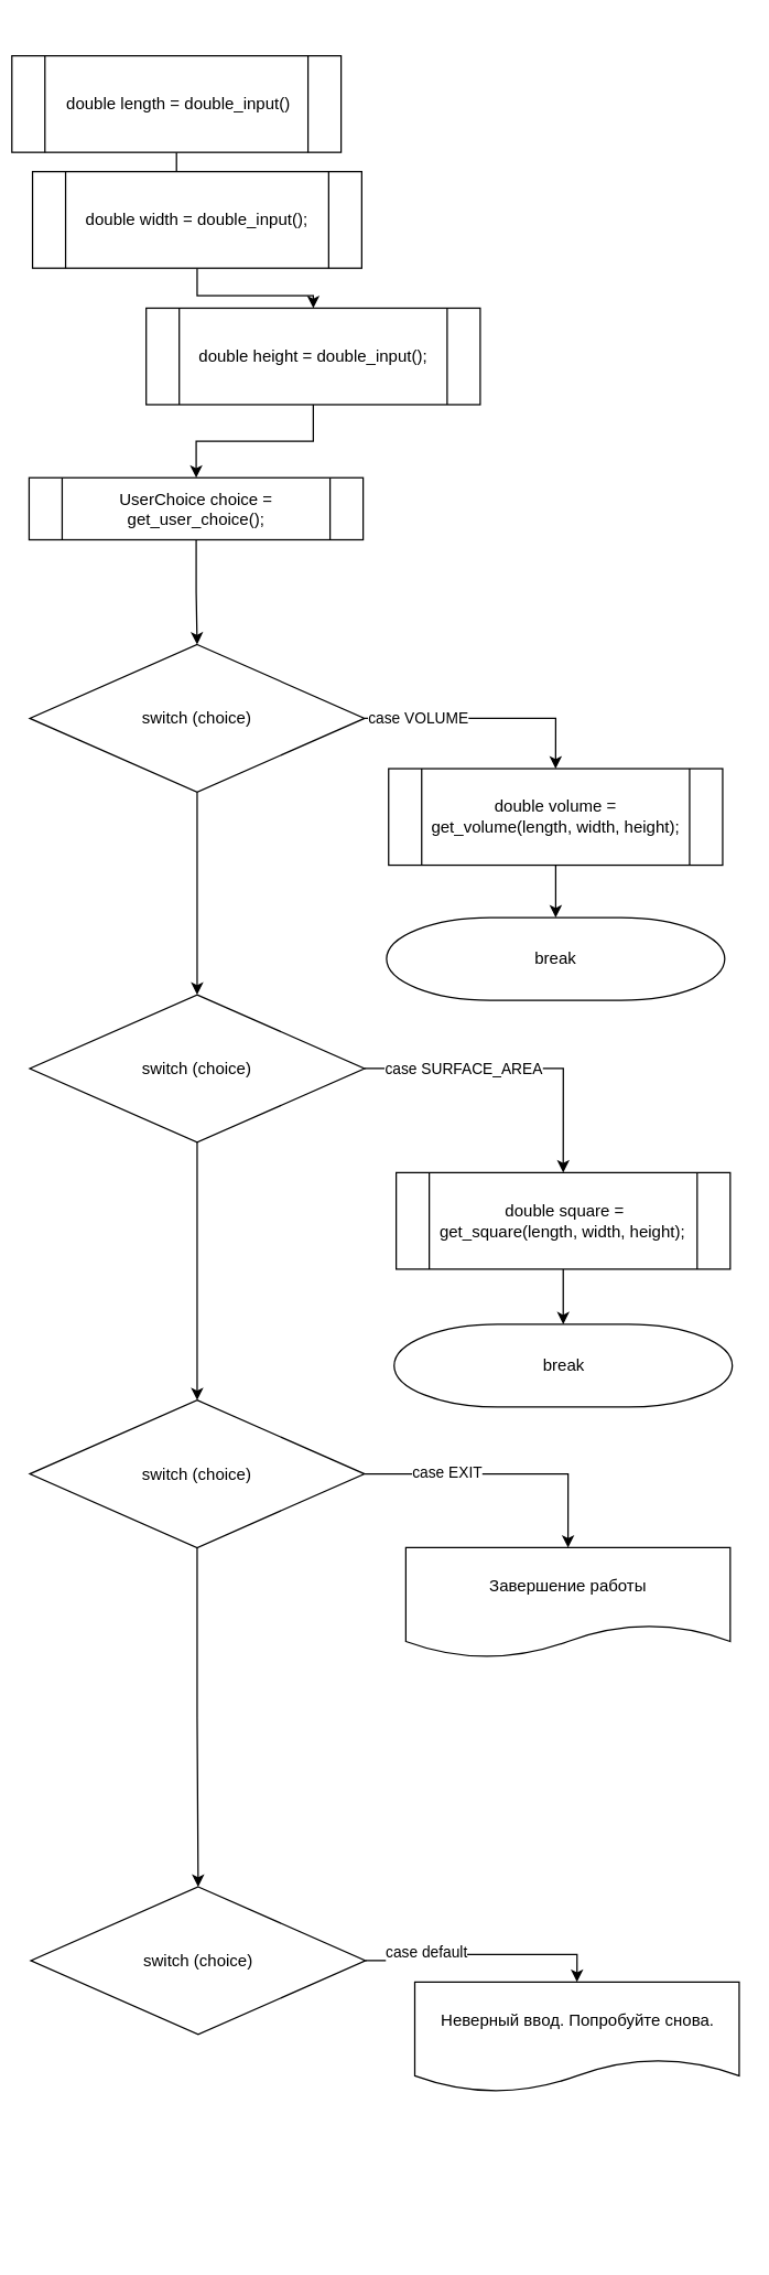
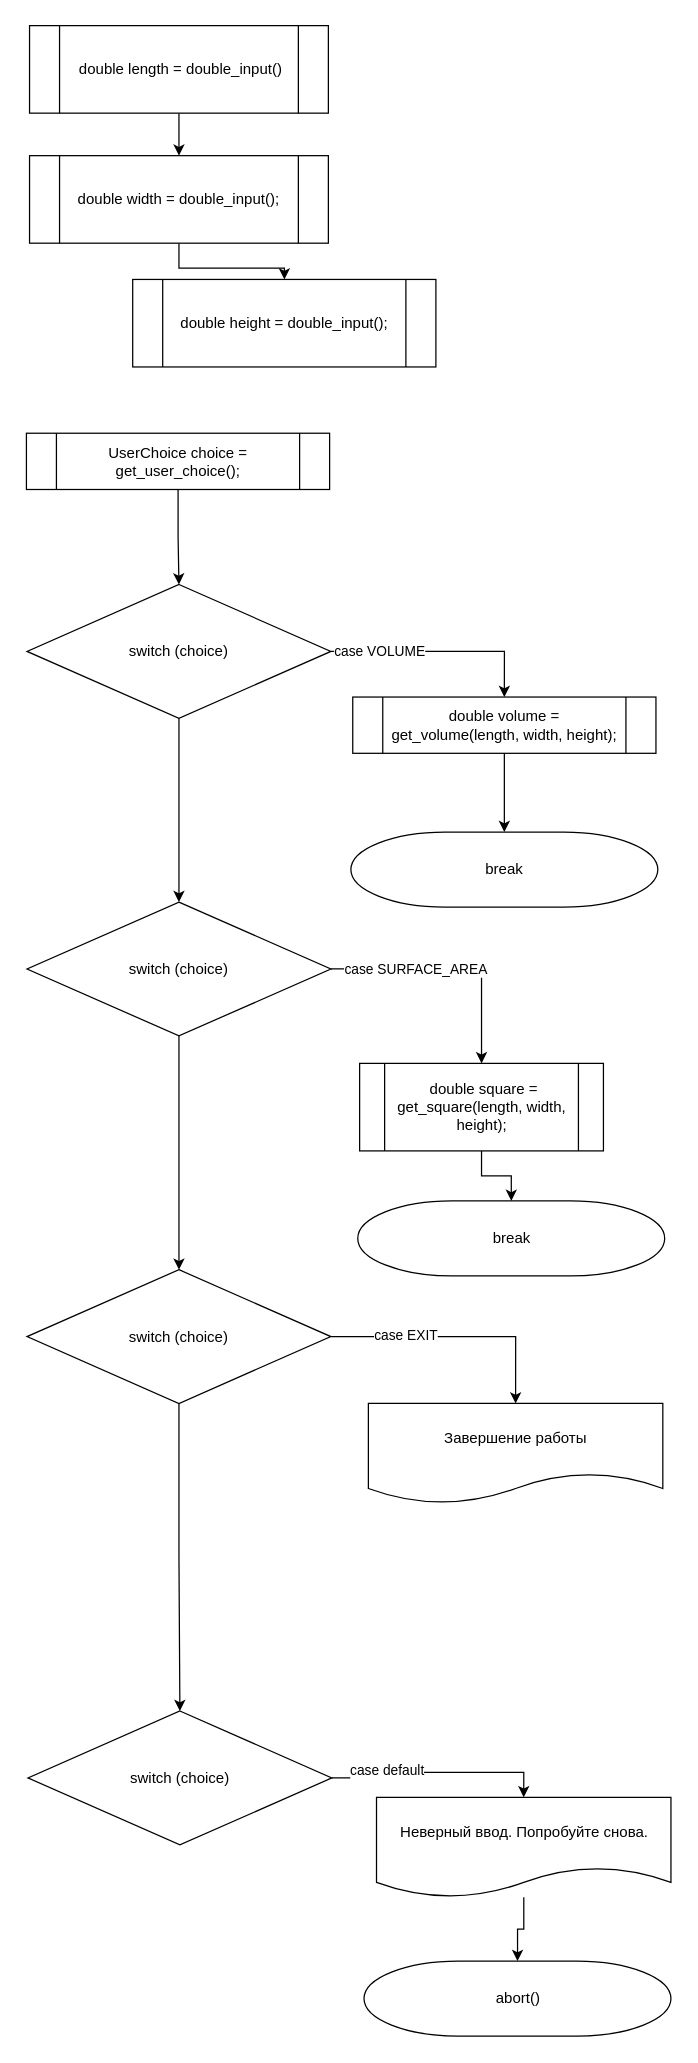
- <mxCell id="3" value="&amp;nbsp;double length = double_input()" style="shape=process;whiteSpace=wrap;html=1;backgroundOutline=1;" vertex="1" parent="1"><mxGeometry x="8" y="40" width="239" height="70" as="geometry" /></mxCell>
+ <mxCell id="3" value="&amp;nbsp;double length = double_input()" style="shape=process;whiteSpace=wrap;html=1;backgroundOutline=1;" vertex="1" parent="1"><mxGeometry x="23" y="20" width="239" height="70" as="geometry" /></mxCell>
- <mxCell id="6" value="" style="edgeStyle=orthogonalEdgeStyle;rounded=0;orthogonalLoop=1;jettySize=auto;html=1;" edge="1" parent="1" source="7" target="9"><mxGeometry relative="1" as="geometry" /></mxCell>
- <mxCell id="15" value="double volume = get_volume(length, width, height);" style="shape=process;whiteSpace=wrap;html=1;backgroundOutline=1;" vertex="1" parent="1"><mxGeometry x="281.5" y="557" width="242.5" height="70" as="geometry" /></mxCell>
+ <mxCell id="15" value="double volume = get_volume(length, width, height);" style="shape=process;whiteSpace=wrap;html=1;backgroundOutline=1;" vertex="1" parent="1"><mxGeometry x="281.5" y="557" width="242.5" height="45" as="geometry" /></mxCell>
- <mxCell id="22" value="&amp;nbsp;double square = get_square(length, width, height);" style="shape=process;whiteSpace=wrap;html=1;backgroundOutline=1;" vertex="1" parent="1"><mxGeometry x="287" y="850" width="242.5" height="70" as="geometry" /></mxCell>
+ <mxCell id="22" value="&amp;nbsp;double square = get_square(length, width, height);" style="shape=process;whiteSpace=wrap;html=1;backgroundOutline=1;" vertex="1" parent="1"><mxGeometry x="287" y="850" width="195" height="70" as="geometry" /></mxCell>
+ <mxCell id="33" value="" style="edgeStyle=orthogonalEdgeStyle;rounded=0;orthogonalLoop=1;jettySize=auto;html=1;" edge="1" parent="1" source="34" target="32"><mxGeometry relative="1" as="geometry" /></mxCell>
+ <mxCell id="32" value="abort()" style="strokeWidth=1;html=1;shape=mxgraph.flowchart.terminator;whiteSpace=wrap;" vertex="1" parent="1"><mxGeometry x="290.5" y="1568" width="245.5" height="60" as="geometry" /></mxCell>
